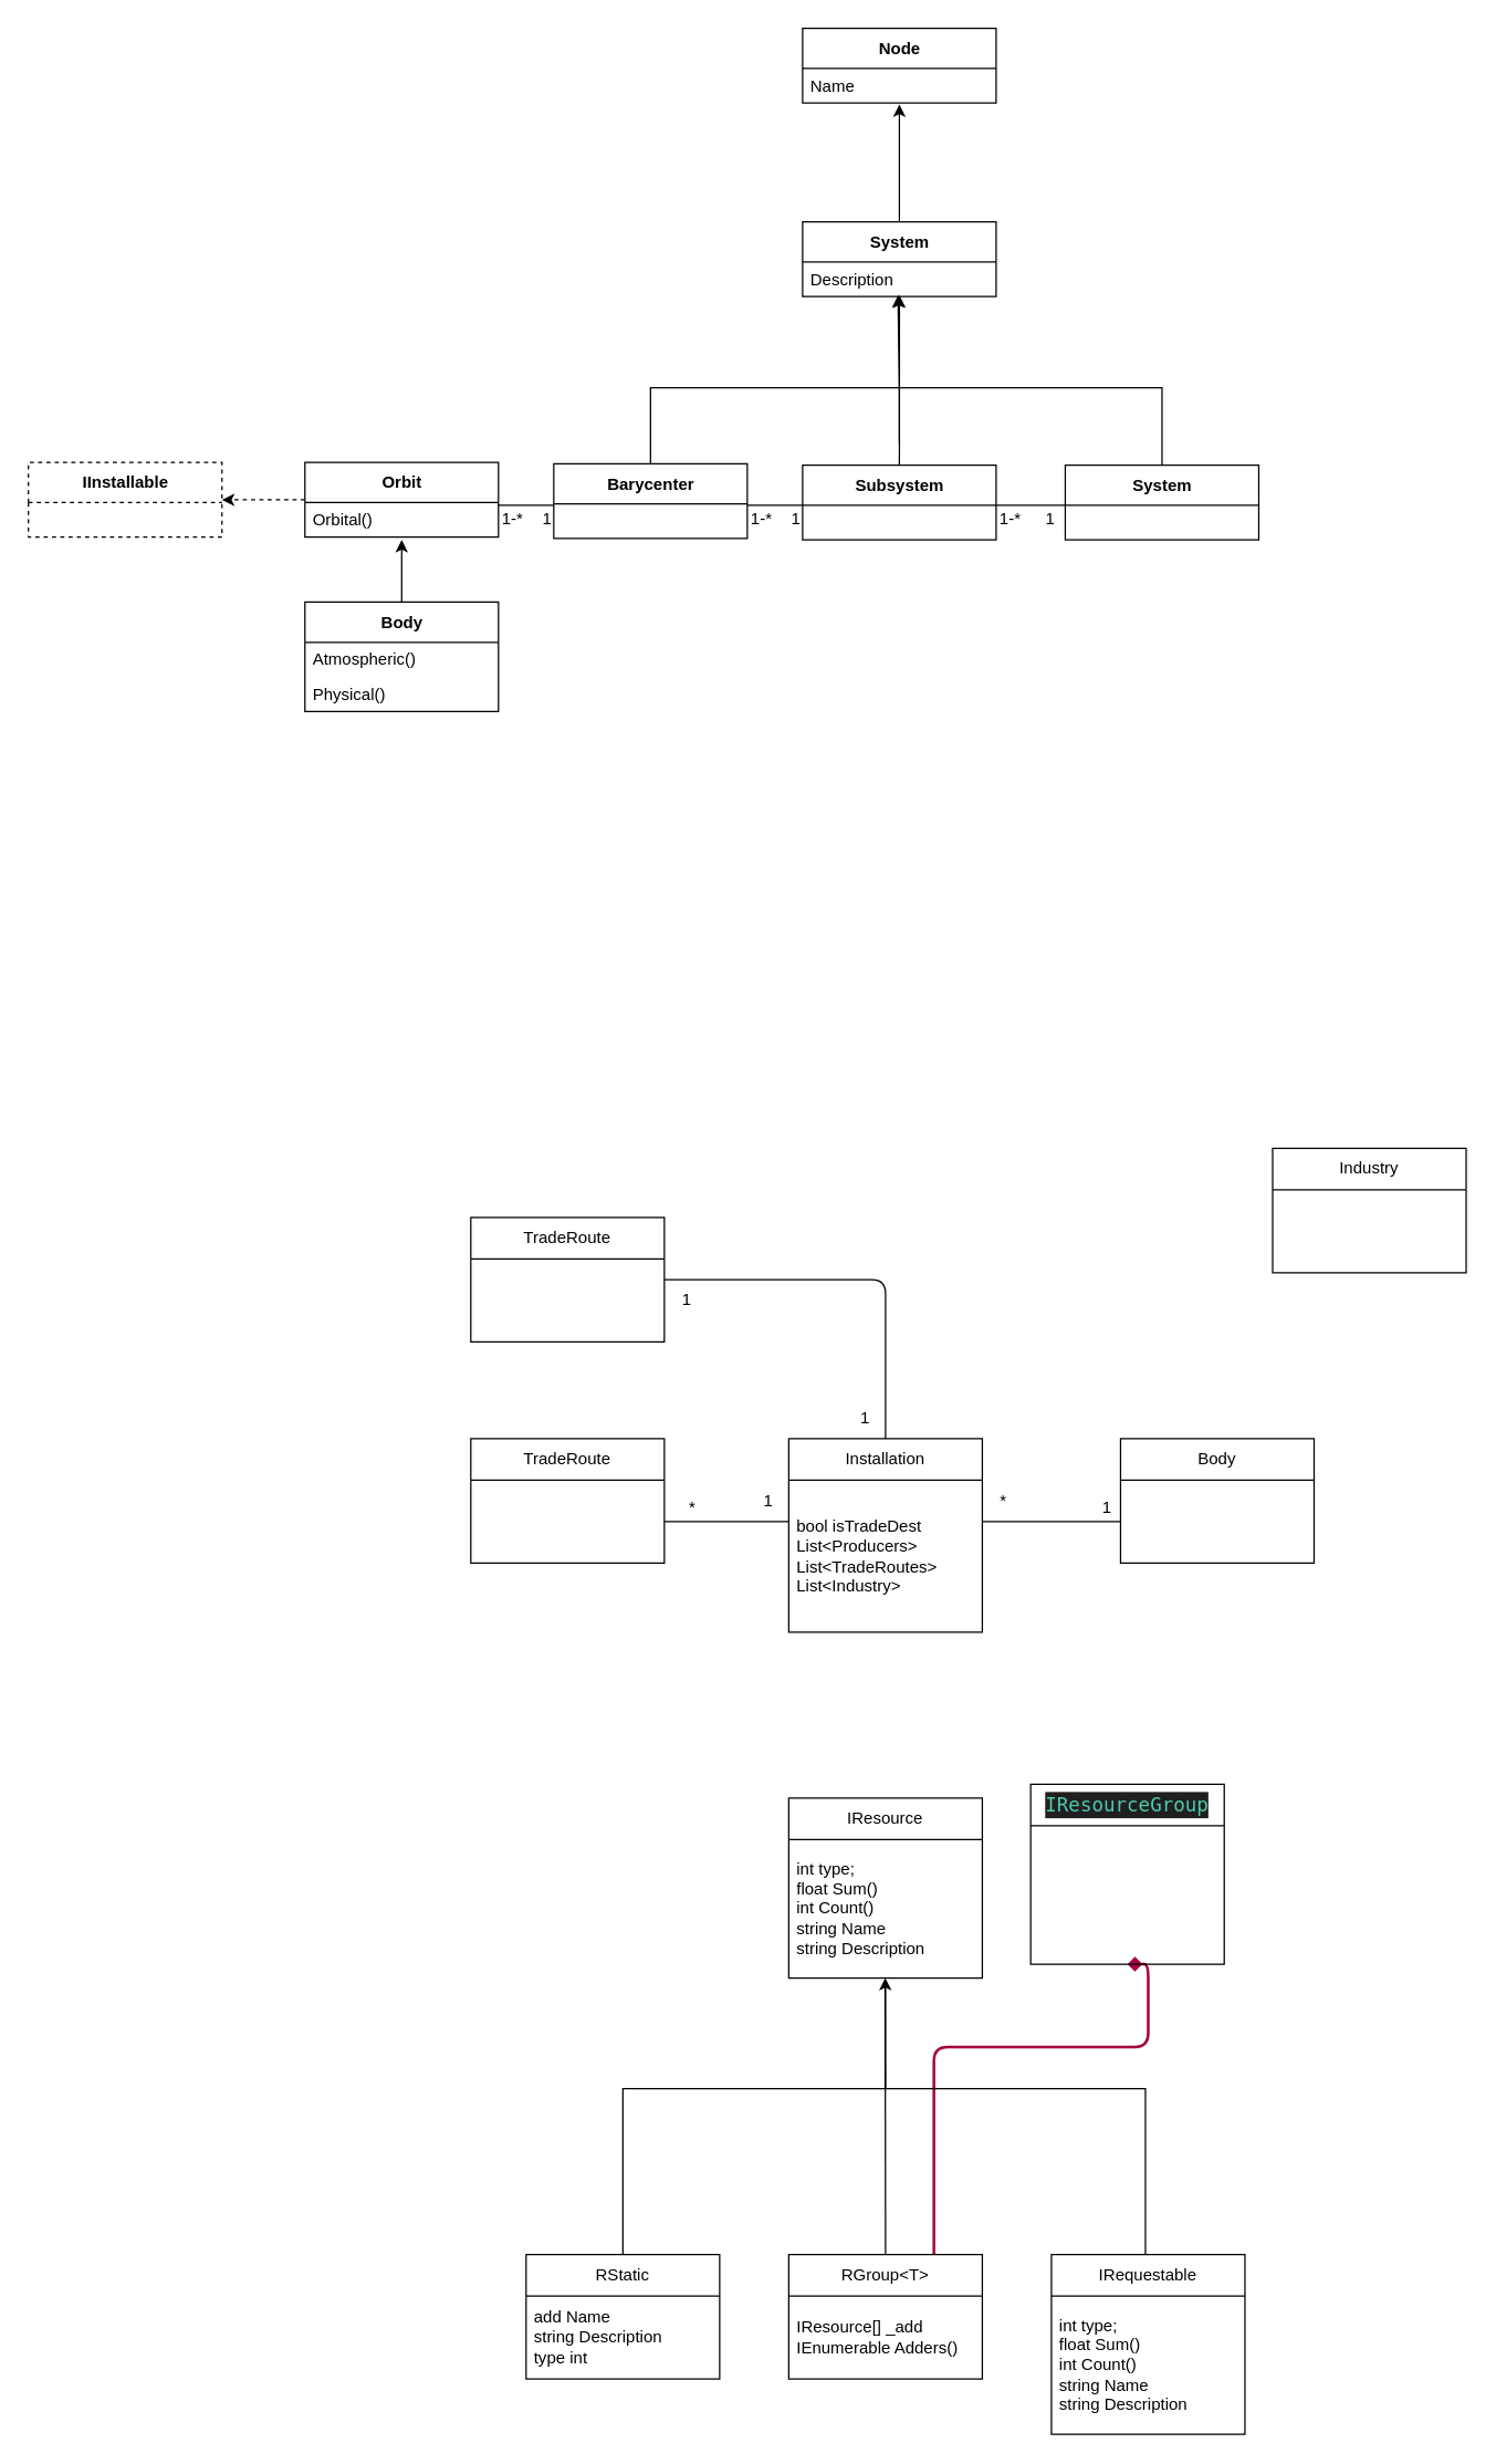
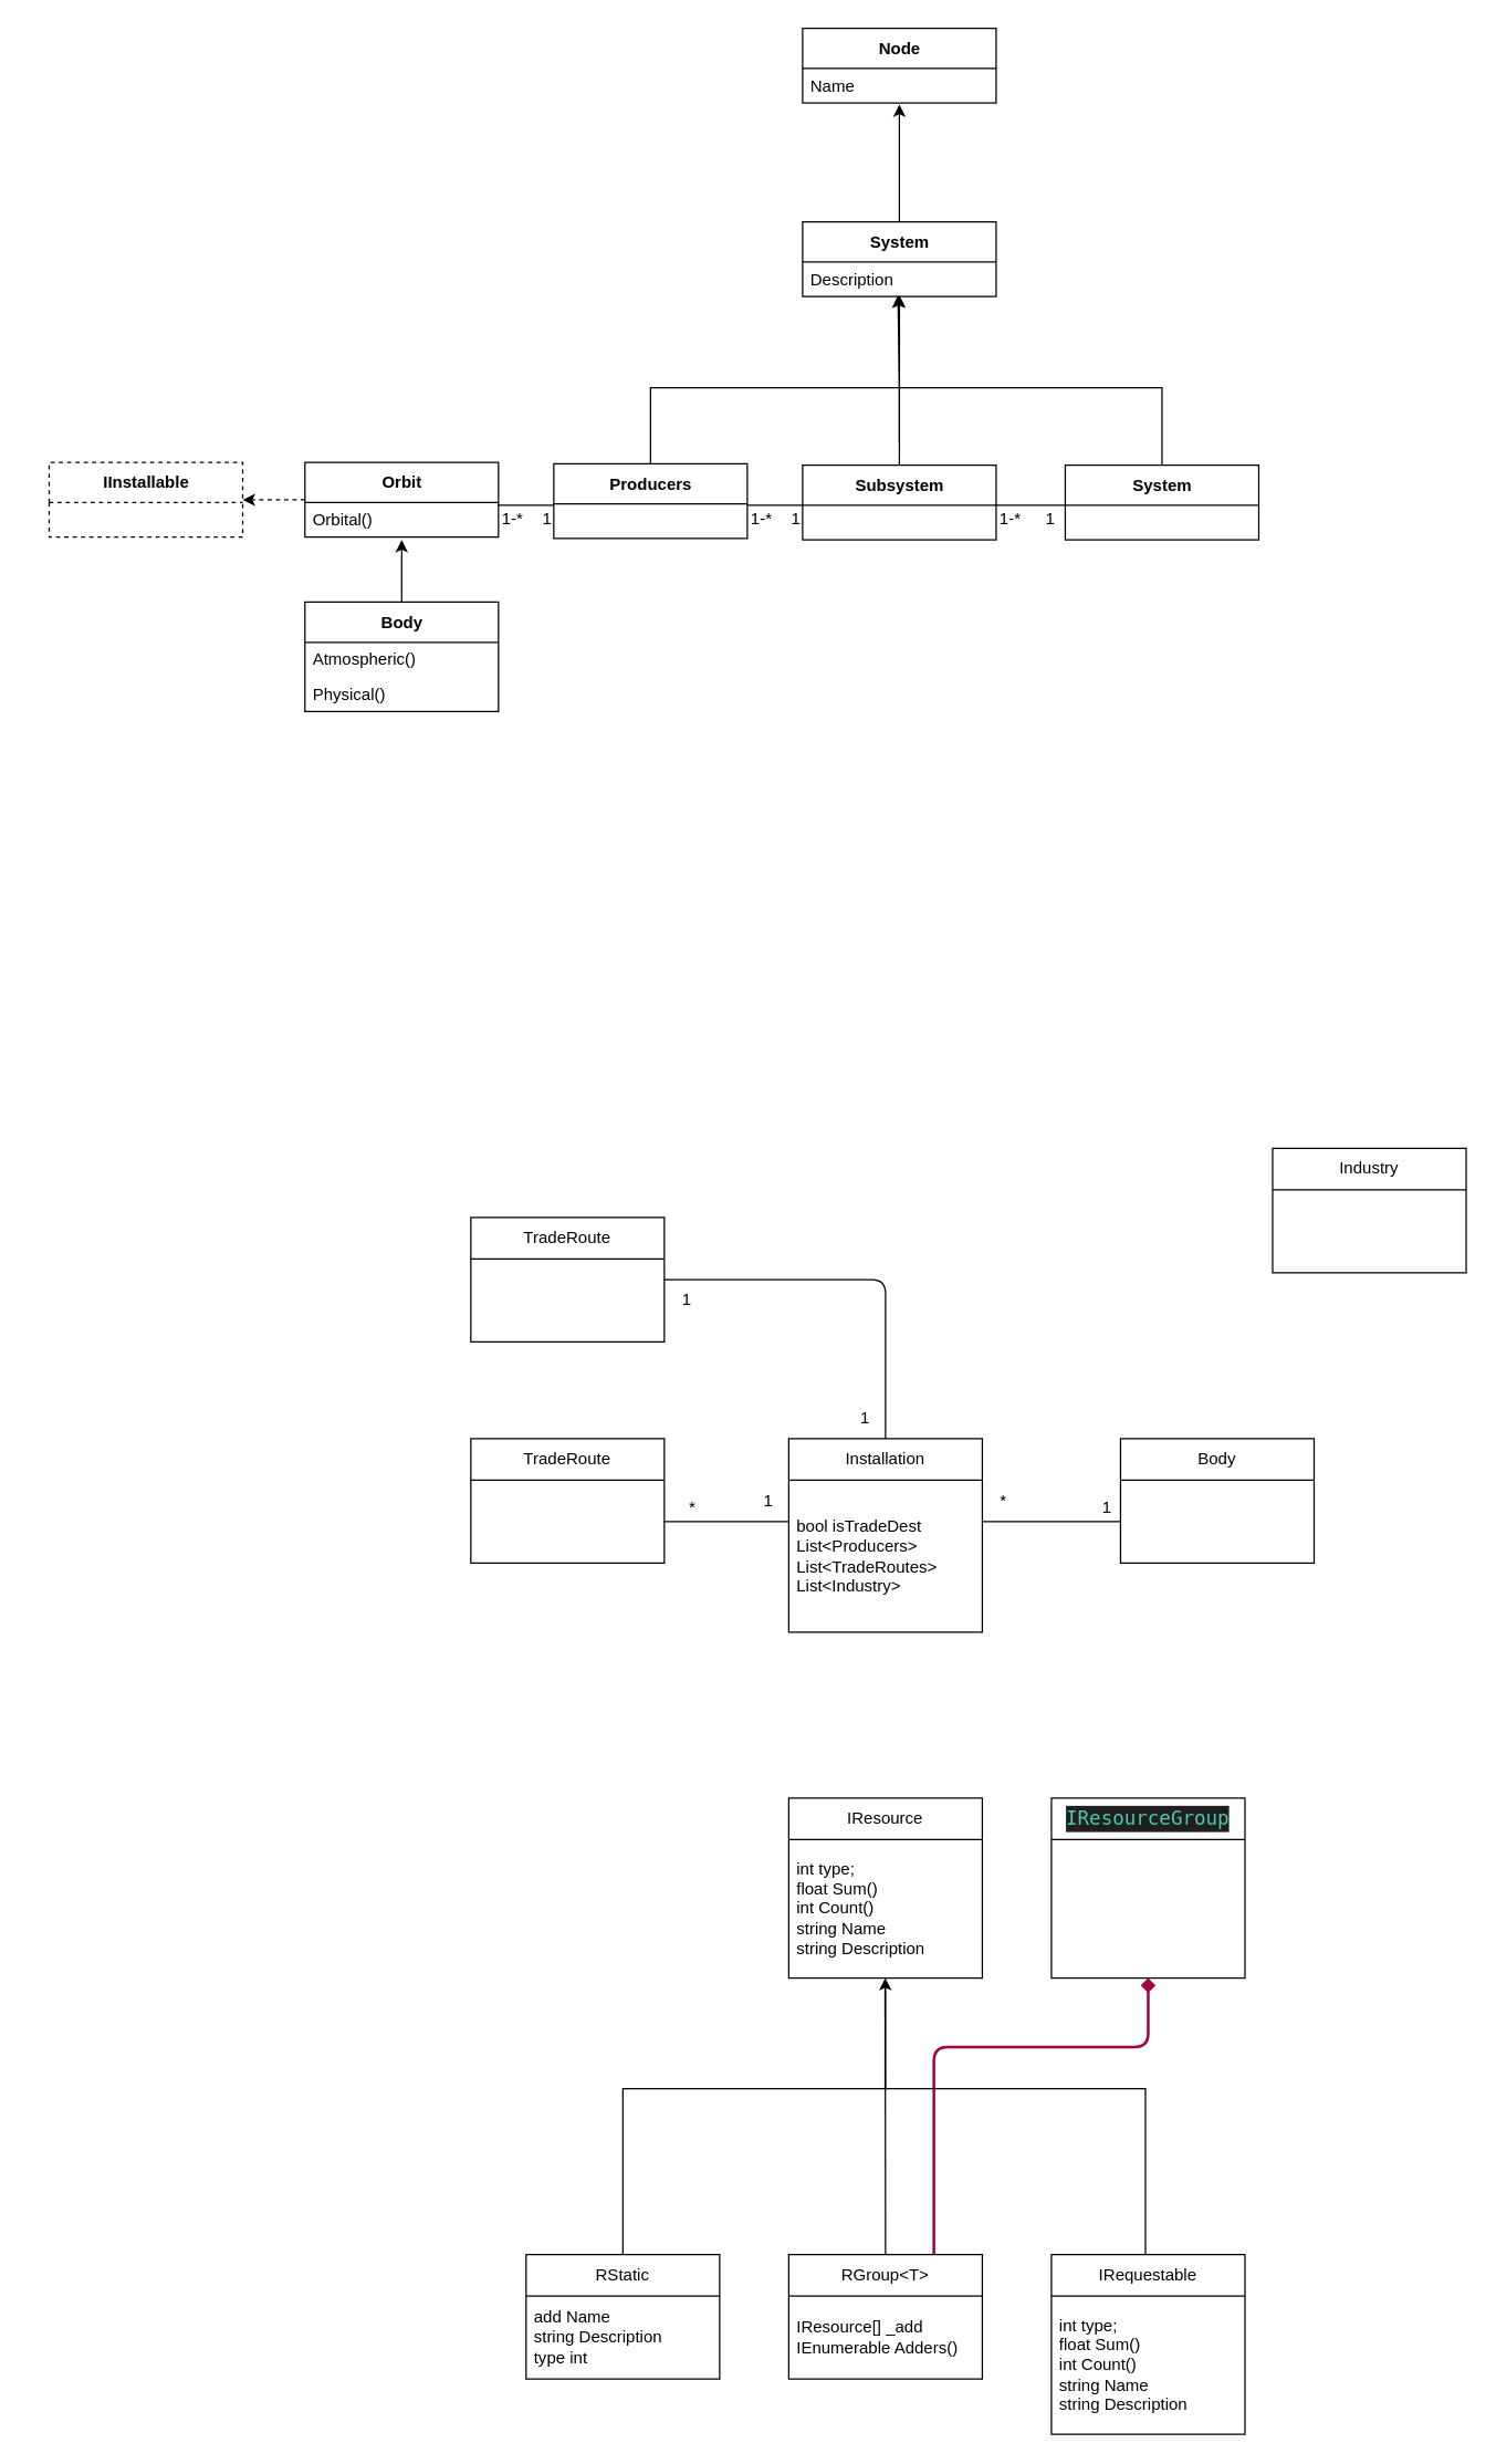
- <mxCell id="43" value="Barycenter" style="swimlane;fontStyle=1;align=center;verticalAlign=middle;childLayout=stackLayout;horizontal=1;startSize=29;horizontalStack=0;resizeParent=1;resizeParentMax=0;resizeLast=0;collapsible=0;marginBottom=0;html=1;" parent="1" vertex="1"><mxGeometry x="400" y="335" width="140" height="54" as="geometry" /></mxCell>
+ <mxCell id="43" value="Producers" style="swimlane;fontStyle=1;align=center;verticalAlign=middle;childLayout=stackLayout;horizontal=1;startSize=29;horizontalStack=0;resizeParent=1;resizeParentMax=0;resizeLast=0;collapsible=0;marginBottom=0;html=1;" parent="1" vertex="1"><mxGeometry x="400" y="335" width="140" height="54" as="geometry" /></mxCell>
- <mxCell id="36" value="IInstallable" style="swimlane;fontStyle=1;align=center;verticalAlign=middle;childLayout=stackLayout;horizontal=1;startSize=29;horizontalStack=0;resizeParent=1;resizeParentMax=0;resizeLast=0;collapsible=0;marginBottom=0;html=1;dashed=1;" parent="1" vertex="1"><mxGeometry x="20" y="334" width="140" height="54" as="geometry" /></mxCell>
+ <mxCell id="36" value="IInstallable" style="swimlane;fontStyle=1;align=center;verticalAlign=middle;childLayout=stackLayout;horizontal=1;startSize=29;horizontalStack=0;resizeParent=1;resizeParentMax=0;resizeLast=0;collapsible=0;marginBottom=0;html=1;dashed=1;" parent="1" vertex="1"><mxGeometry x="35" y="334" width="140" height="54" as="geometry" /></mxCell>
- <mxCell id="57" value="&lt;div style=&quot;color: rgb(204, 204, 204); background-color: rgb(31, 31, 31); font-family: &amp;quot;Droid Sans Mono&amp;quot;, &amp;quot;monospace&amp;quot;, monospace; font-size: 14px; line-height: 19px;&quot;&gt;&lt;span style=&quot;color: #4ec9b0;&quot;&gt;IResourceGroup&lt;/span&gt;&lt;/div&gt;" style="swimlane;fontStyle=0;childLayout=stackLayout;horizontal=1;startSize=30;horizontalStack=0;resizeParent=1;resizeParentMax=0;resizeLast=0;collapsible=1;marginBottom=0;whiteSpace=wrap;html=1;" parent="1" vertex="1"><mxGeometry x="745" y="1290" width="140" height="130" as="geometry" /></mxCell>
+ <mxCell id="57" value="&lt;div style=&quot;color: rgb(204, 204, 204); background-color: rgb(31, 31, 31); font-family: &amp;quot;Droid Sans Mono&amp;quot;, &amp;quot;monospace&amp;quot;, monospace; font-size: 14px; line-height: 19px;&quot;&gt;&lt;span style=&quot;color: #4ec9b0;&quot;&gt;IResourceGroup&lt;/span&gt;&lt;/div&gt;" style="swimlane;fontStyle=0;childLayout=stackLayout;horizontal=1;startSize=30;horizontalStack=0;resizeParent=1;resizeParentMax=0;resizeLast=0;collapsible=1;marginBottom=0;whiteSpace=wrap;html=1;" parent="1" vertex="1"><mxGeometry x="760" y="1300" width="140" height="130" as="geometry" /></mxCell>
